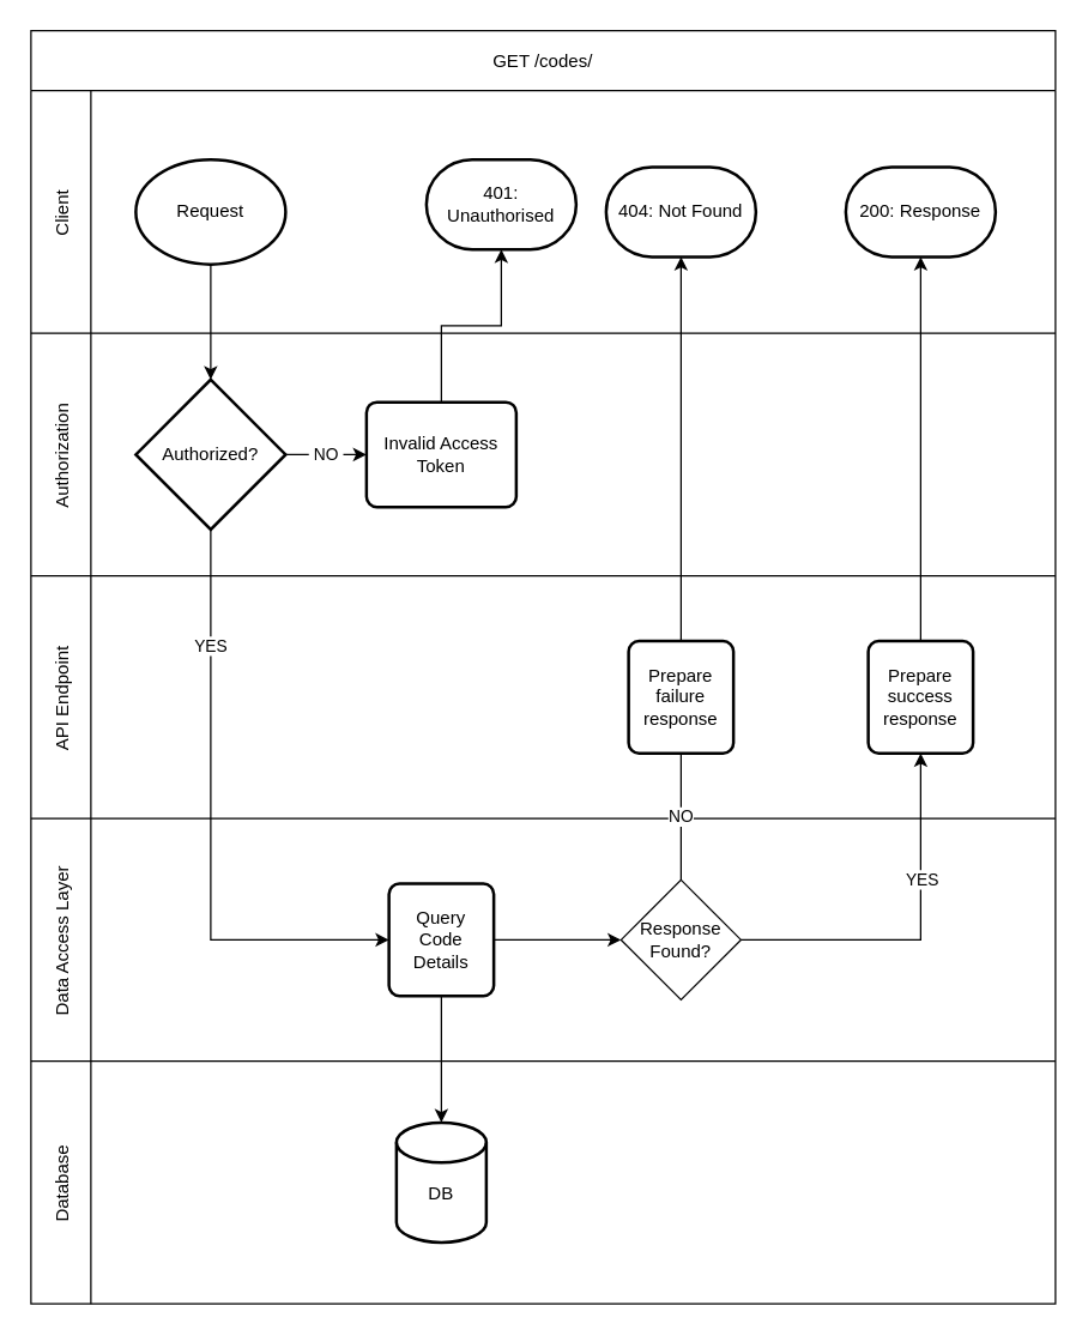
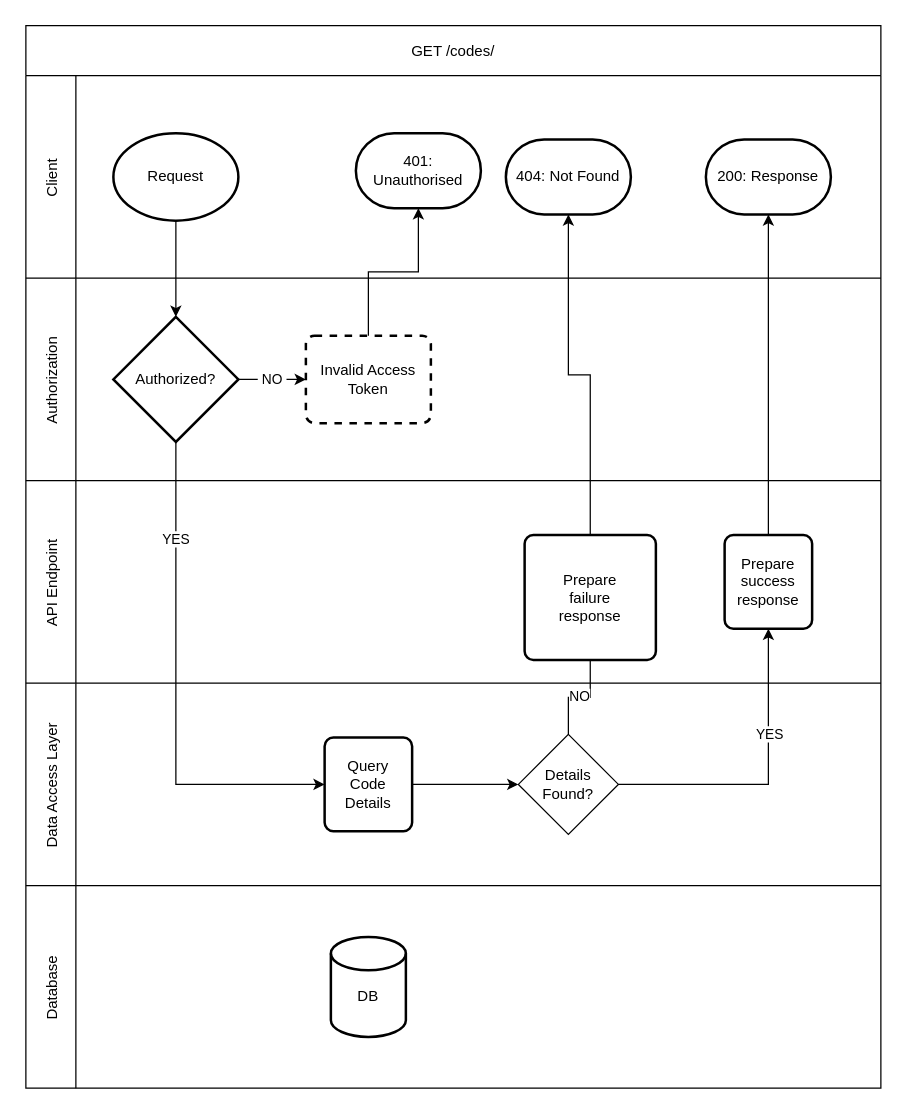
- <mxCell id="12" value="Invalid Access Token" style="rounded=1;whiteSpace=wrap;html=1;absoluteArcSize=1;arcSize=14;strokeWidth=2;" parent="10" vertex="1"><mxGeometry x="184" y="46" width="100" height="70" as="geometry" /></mxCell>
+ <mxCell id="12" value="Invalid Access Token" style="rounded=1;whiteSpace=wrap;html=1;absoluteArcSize=1;arcSize=14;strokeWidth=2;dashed=1;" parent="10" vertex="1"><mxGeometry x="184" y="46" width="100" height="70" as="geometry" /></mxCell>
- <mxCell id="17" value="Prepare&lt;br&gt;failure&lt;br&gt;response" style="rounded=1;whiteSpace=wrap;html=1;absoluteArcSize=1;arcSize=14;strokeWidth=2;shadow=0;glass=0;sketch=0;gradientColor=none;" vertex="1" parent="15"><mxGeometry x="359" y="43.5" width="70" height="75" as="geometry" /></mxCell>
+ <mxCell id="17" value="Prepare&lt;br&gt;failure&lt;br&gt;response" style="rounded=1;whiteSpace=wrap;html=1;absoluteArcSize=1;arcSize=14;strokeWidth=2;shadow=0;glass=0;sketch=0;gradientColor=none;" vertex="1" parent="15"><mxGeometry x="359" y="43.5" width="105" height="100" as="geometry" /></mxCell>
- <mxCell id="22" value="Response&lt;div&gt;Found?&lt;/div&gt;" style="rhombus;whiteSpace=wrap;html=1;" vertex="1" parent="19"><mxGeometry x="354" y="41" width="80" height="80" as="geometry" /></mxCell>
+ <mxCell id="22" value="Details&lt;div&gt;Found?&lt;/div&gt;" style="rhombus;whiteSpace=wrap;html=1;" vertex="1" parent="19"><mxGeometry x="354" y="41" width="80" height="80" as="geometry" /></mxCell>
- <mxCell id="31" style="edgeStyle=orthogonalEdgeStyle;rounded=0;orthogonalLoop=1;jettySize=auto;html=1;" parent="2" source="21" target="25" edge="1"><mxGeometry relative="1" as="geometry" /></mxCell>
